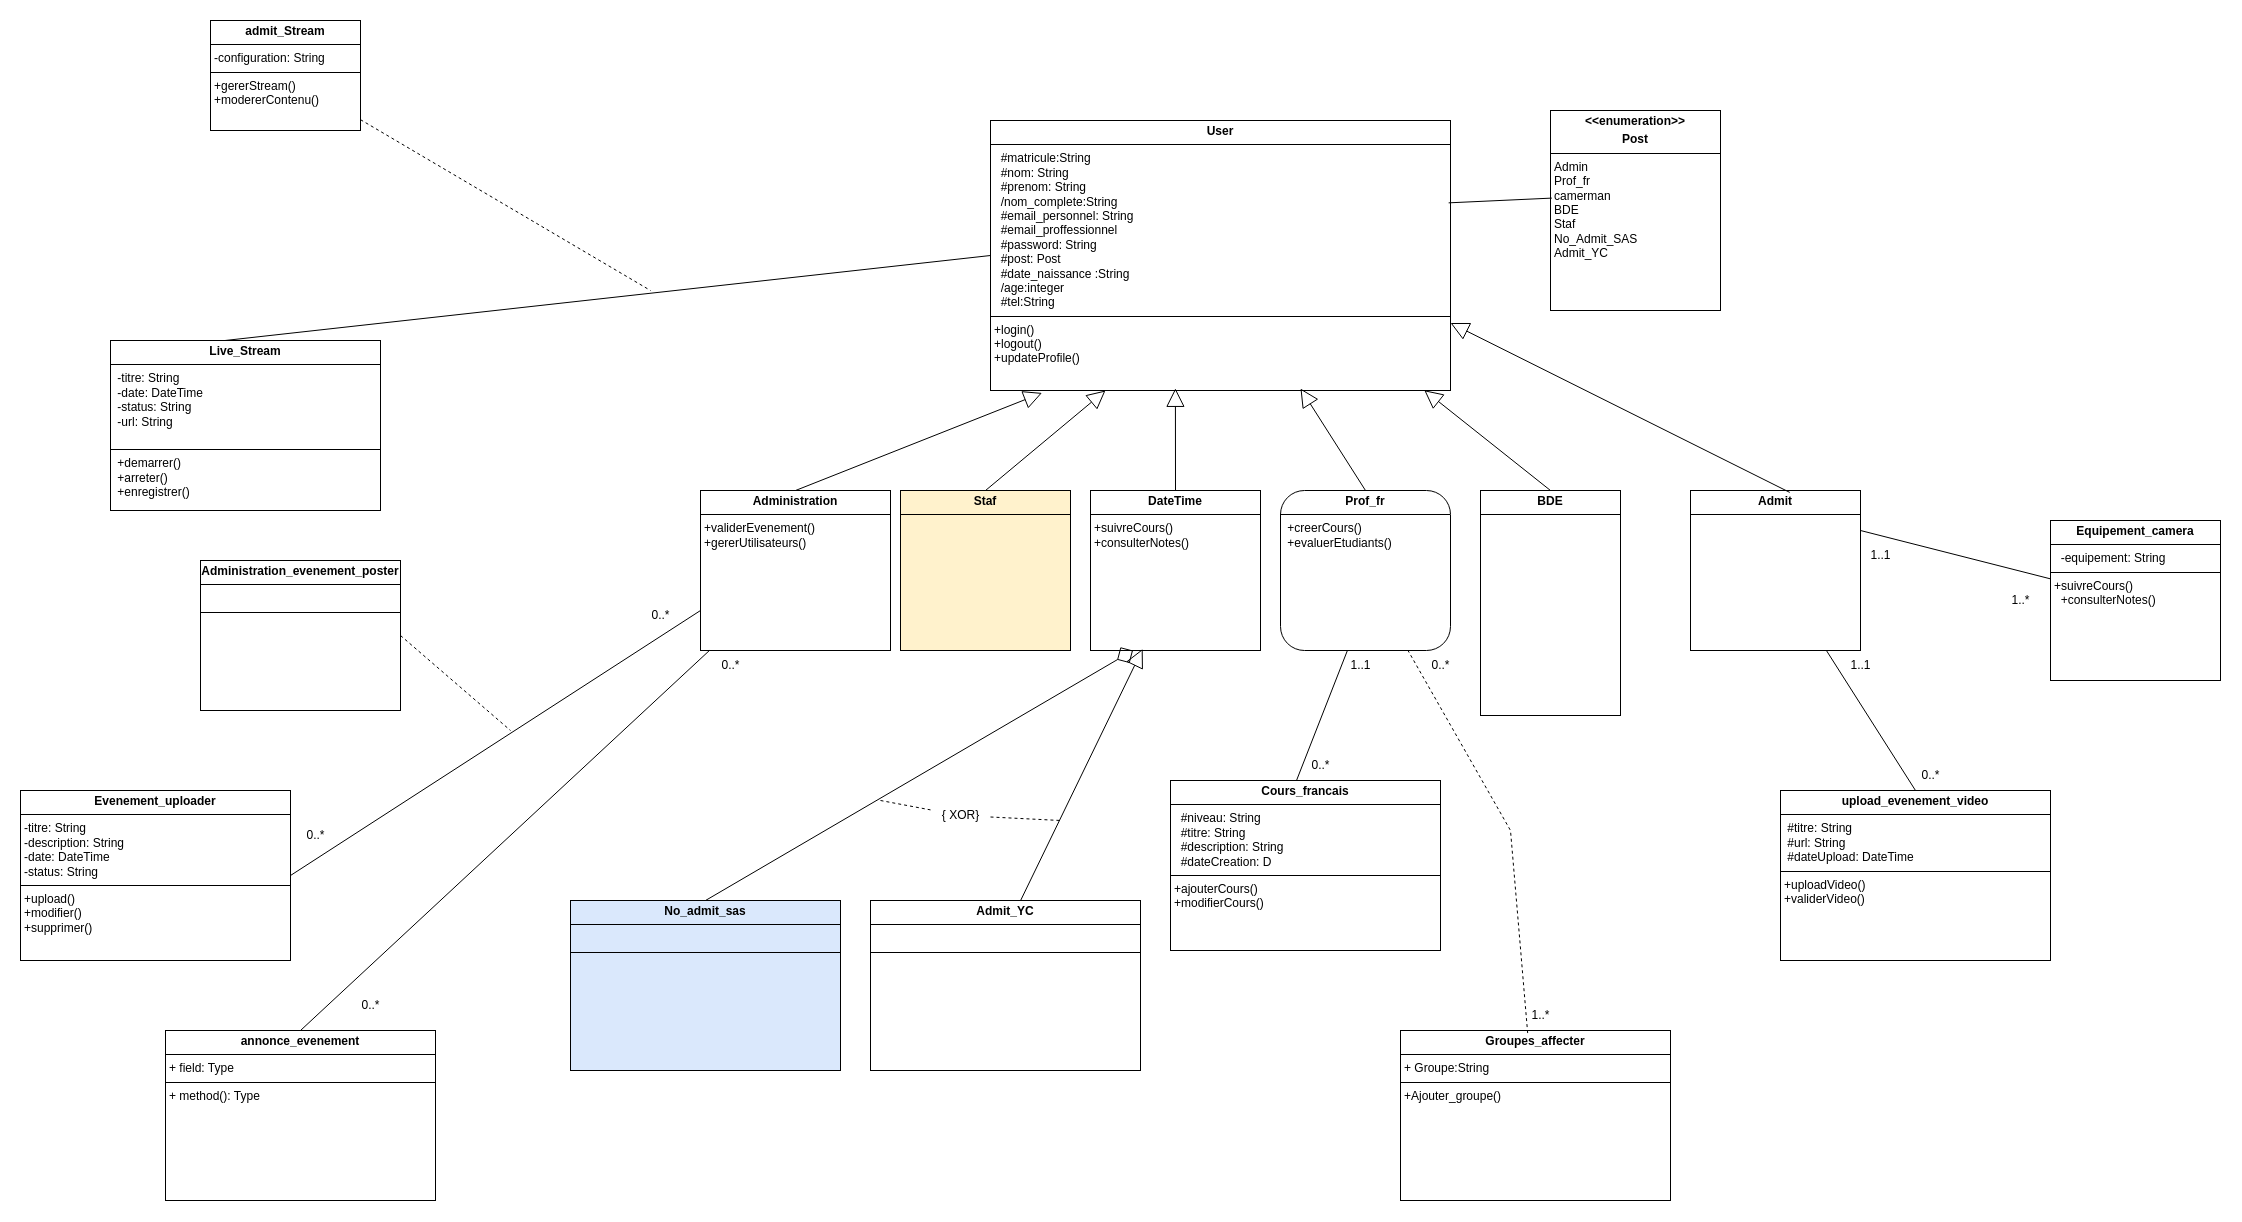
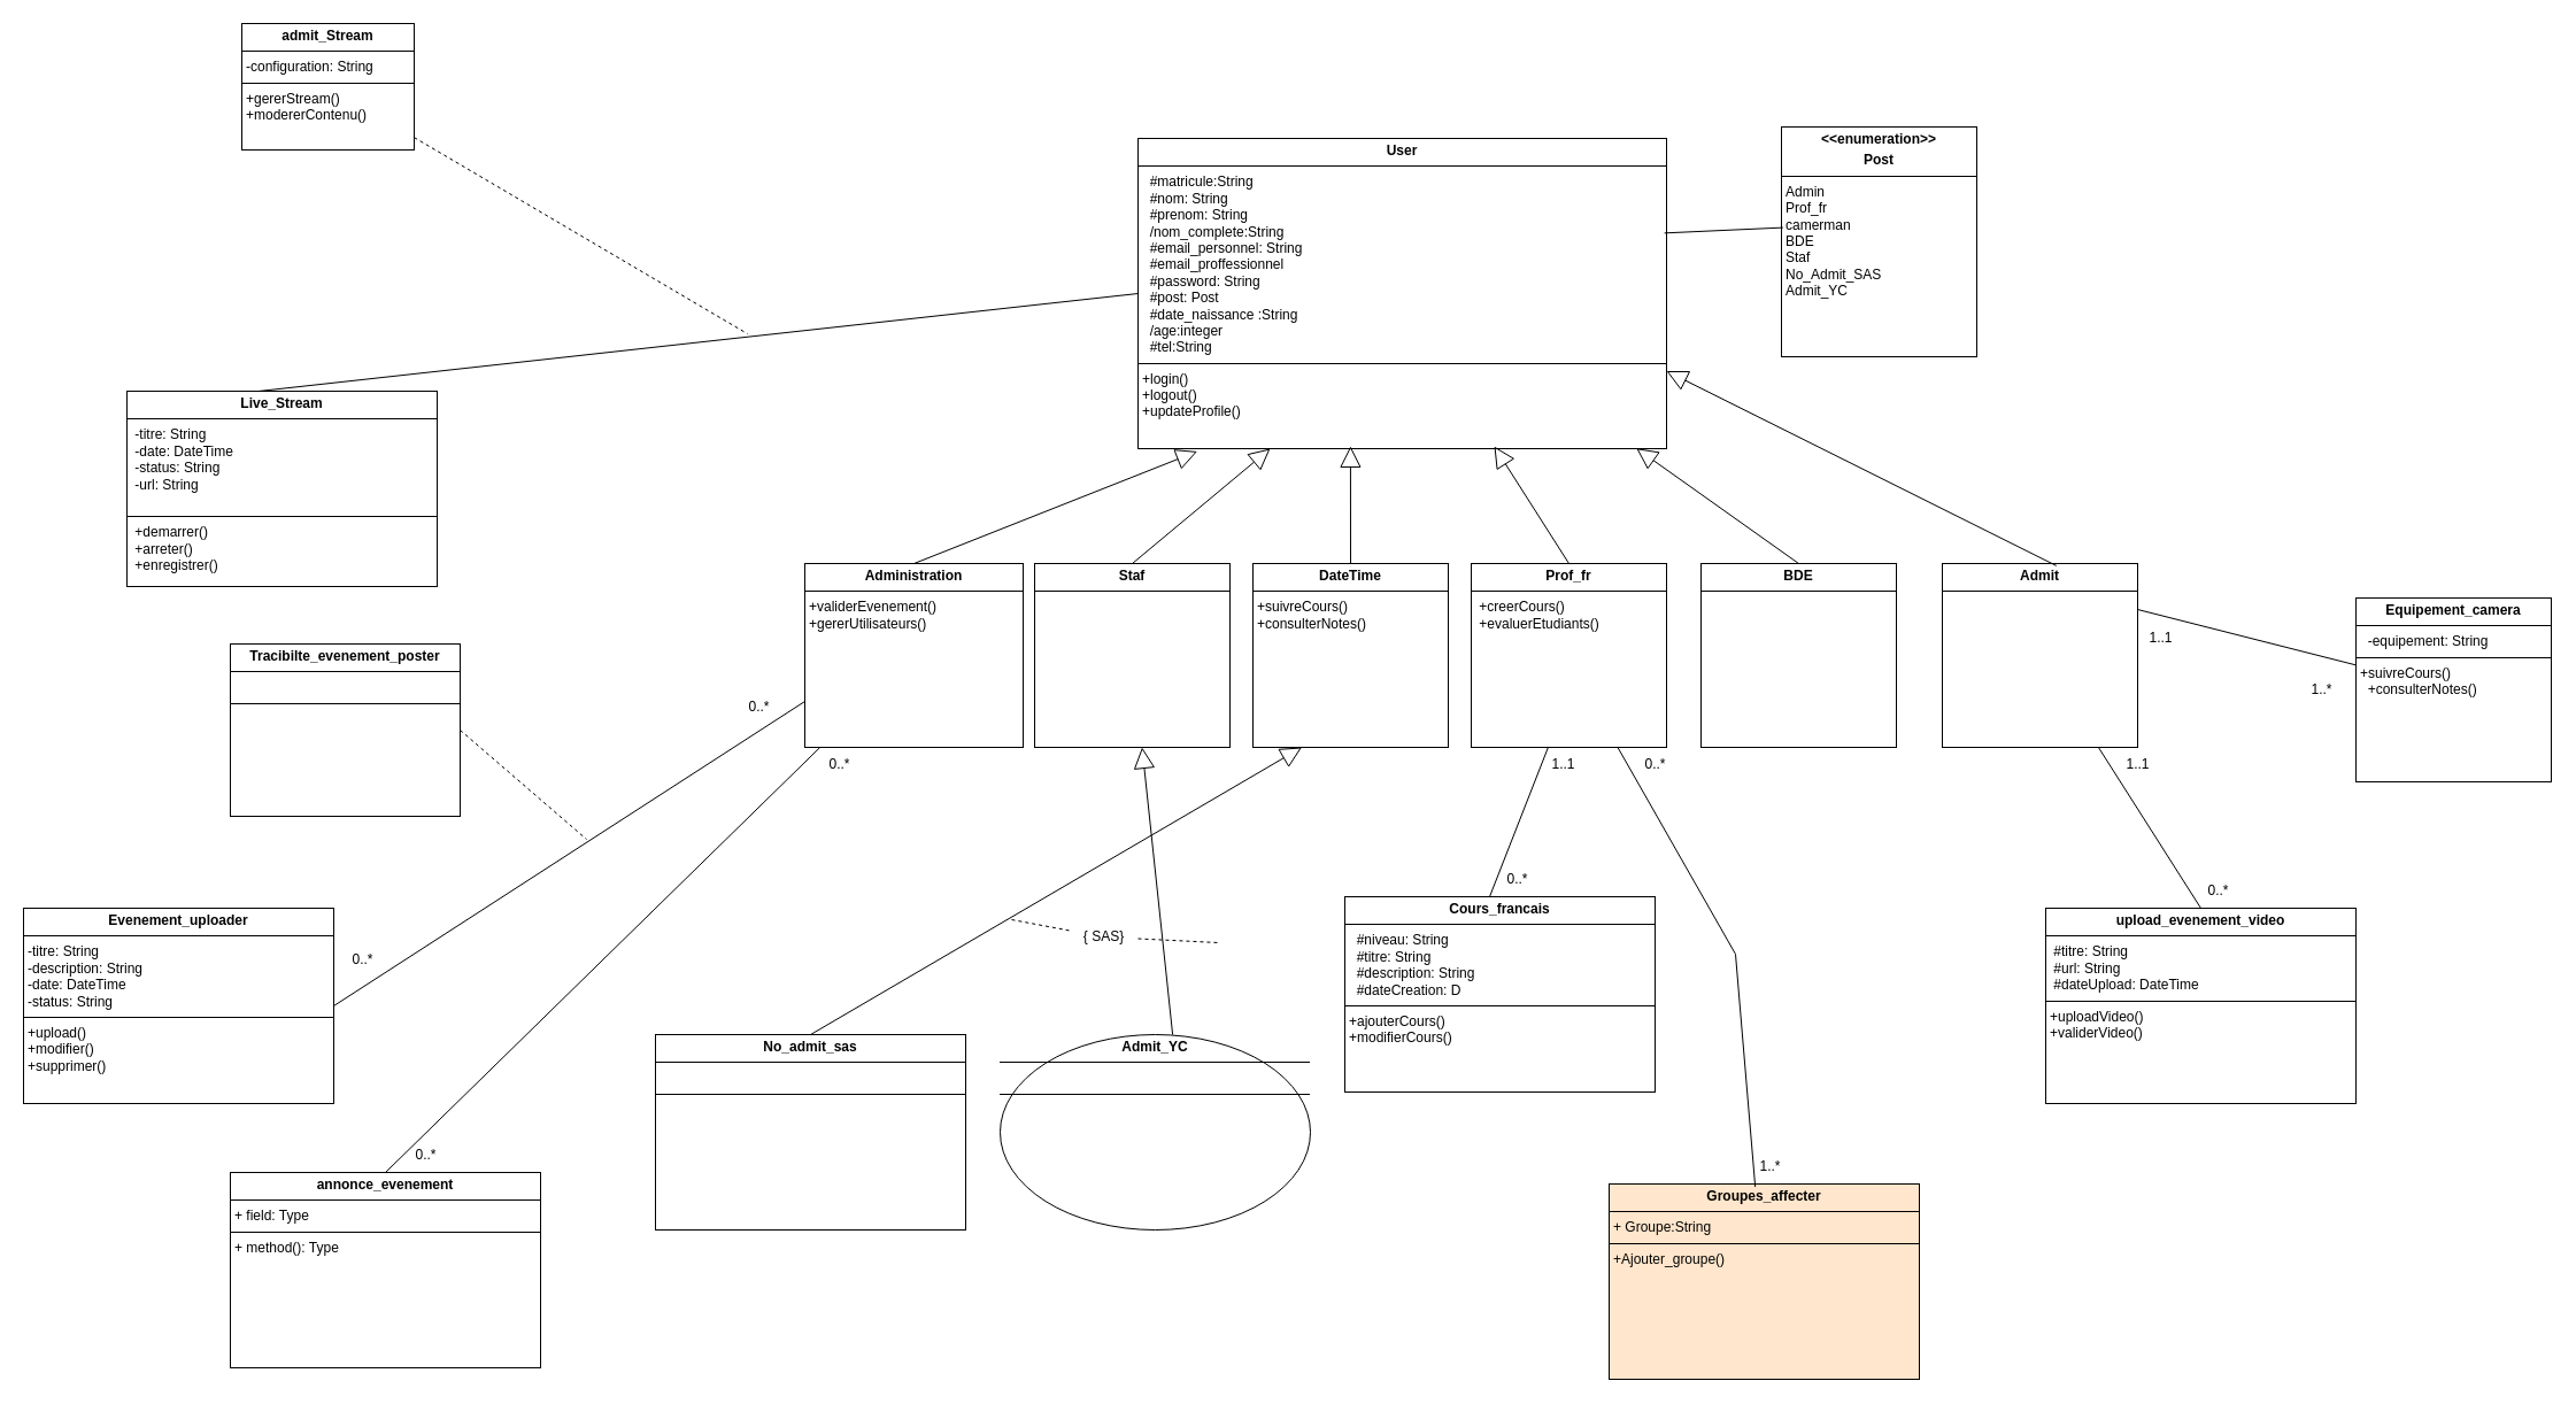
- <mxCell id="39" value="&lt;p style=&quot;margin:0px;margin-top:4px;text-align:center;&quot;&gt;&lt;b&gt;Administration_evenement_poster&lt;/b&gt;&lt;/p&gt;&lt;hr size=&quot;1&quot; style=&quot;border-style:solid;&quot;&gt;&lt;p style=&quot;margin:0px;margin-left:4px;&quot;&gt;&lt;br&gt;&lt;/p&gt;&lt;hr size=&quot;1&quot; style=&quot;border-style:solid;&quot;&gt;&lt;p style=&quot;margin:0px;margin-left:4px;&quot;&gt;&lt;br&gt;&lt;/p&gt;" style="verticalAlign=top;align=left;overflow=fill;html=1;whiteSpace=wrap;" vertex="1" parent="1"><mxGeometry x="200" y="560" width="200" height="150" as="geometry" /></mxCell>
+ <mxCell id="39" value="&lt;p style=&quot;margin:0px;margin-top:4px;text-align:center;&quot;&gt;&lt;b&gt;Tracibilte_evenement_poster&lt;/b&gt;&lt;/p&gt;&lt;hr size=&quot;1&quot; style=&quot;border-style:solid;&quot;&gt;&lt;p style=&quot;margin:0px;margin-left:4px;&quot;&gt;&lt;br&gt;&lt;/p&gt;&lt;hr size=&quot;1&quot; style=&quot;border-style:solid;&quot;&gt;&lt;p style=&quot;margin:0px;margin-left:4px;&quot;&gt;&lt;br&gt;&lt;/p&gt;" style="verticalAlign=top;align=left;overflow=fill;html=1;whiteSpace=wrap;" vertex="1" parent="1"><mxGeometry x="200" y="560" width="200" height="150" as="geometry" /></mxCell>
- <mxCell id="4" value="&lt;p style=&quot;margin:0px;margin-top:4px;text-align:center;&quot;&gt;&lt;b&gt;Staf&lt;/b&gt;&lt;/p&gt;&lt;hr size=&quot;1&quot; style=&quot;border-style:solid;&quot;&gt;&lt;p style=&quot;margin:0px;margin-left:4px;&quot;&gt;&lt;/p&gt;&lt;p style=&quot;margin:0px;margin-left:4px;&quot;&gt;&lt;br&gt;&lt;/p&gt;" style="verticalAlign=top;align=left;overflow=fill;html=1;whiteSpace=wrap;fillColor=#fff2cc;" vertex="1" parent="1"><mxGeometry x="900" y="490" width="170" height="160" as="geometry" /></mxCell>
+ <mxCell id="4" value="&lt;p style=&quot;margin:0px;margin-top:4px;text-align:center;&quot;&gt;&lt;b&gt;Staf&lt;/b&gt;&lt;/p&gt;&lt;hr size=&quot;1&quot; style=&quot;border-style:solid;&quot;&gt;&lt;p style=&quot;margin:0px;margin-left:4px;&quot;&gt;&lt;/p&gt;&lt;p style=&quot;margin:0px;margin-left:4px;&quot;&gt;&lt;br&gt;&lt;/p&gt;" style="verticalAlign=top;align=left;overflow=fill;html=1;whiteSpace=wrap;" vertex="1" parent="1"><mxGeometry x="900" y="490" width="170" height="160" as="geometry" /></mxCell>
- <mxCell id="6" value="&lt;p style=&quot;margin:0px;margin-top:4px;text-align:center;&quot;&gt;&lt;b&gt;Prof_fr&lt;/b&gt;&lt;/p&gt;&lt;hr size=&quot;1&quot; style=&quot;border-style:solid;&quot;&gt;&lt;p style=&quot;margin:0px;margin-left:4px;&quot;&gt;&lt;/p&gt;&lt;p style=&quot;margin:0px;margin-left:4px;&quot;&gt;&lt;span style=&quot;background-color: transparent; color: light-dark(rgb(0, 0, 0), rgb(255, 255, 255));&quot;&gt;&amp;nbsp;+creerCours()&lt;/span&gt;&lt;/p&gt;&lt;p style=&quot;margin:0px;margin-left:4px;&quot;&gt;&amp;nbsp;+evaluerEtudiants()&lt;/p&gt;" style="verticalAlign=top;align=left;overflow=fill;html=1;whiteSpace=wrap;rounded=1;" vertex="1" parent="1"><mxGeometry x="1280" y="490" width="170" height="160" as="geometry" /></mxCell>
+ <mxCell id="6" value="&lt;p style=&quot;margin:0px;margin-top:4px;text-align:center;&quot;&gt;&lt;b&gt;Prof_fr&lt;/b&gt;&lt;/p&gt;&lt;hr size=&quot;1&quot; style=&quot;border-style:solid;&quot;&gt;&lt;p style=&quot;margin:0px;margin-left:4px;&quot;&gt;&lt;/p&gt;&lt;p style=&quot;margin:0px;margin-left:4px;&quot;&gt;&lt;span style=&quot;background-color: transparent; color: light-dark(rgb(0, 0, 0), rgb(255, 255, 255));&quot;&gt;&amp;nbsp;+creerCours()&lt;/span&gt;&lt;/p&gt;&lt;p style=&quot;margin:0px;margin-left:4px;&quot;&gt;&amp;nbsp;+evaluerEtudiants()&lt;/p&gt;" style="verticalAlign=top;align=left;overflow=fill;html=1;whiteSpace=wrap;" vertex="1" parent="1"><mxGeometry x="1280" y="490" width="170" height="160" as="geometry" /></mxCell>
- <mxCell id="7" value="&lt;p style=&quot;margin:0px;margin-top:4px;text-align:center;&quot;&gt;&lt;b&gt;BDE&lt;/b&gt;&lt;/p&gt;&lt;hr size=&quot;1&quot; style=&quot;border-style:solid;&quot;&gt;&lt;p style=&quot;margin:0px;margin-left:4px;&quot;&gt;&lt;br&gt;&lt;/p&gt;" style="verticalAlign=top;align=left;overflow=fill;html=1;whiteSpace=wrap;" vertex="1" parent="1"><mxGeometry x="1480" y="490" width="140" height="225" as="geometry" /></mxCell>
+ <mxCell id="7" value="&lt;p style=&quot;margin:0px;margin-top:4px;text-align:center;&quot;&gt;&lt;b&gt;BDE&lt;/b&gt;&lt;/p&gt;&lt;hr size=&quot;1&quot; style=&quot;border-style:solid;&quot;&gt;&lt;p style=&quot;margin:0px;margin-left:4px;&quot;&gt;&lt;br&gt;&lt;/p&gt;" style="verticalAlign=top;align=left;overflow=fill;html=1;whiteSpace=wrap;" vertex="1" parent="1"><mxGeometry x="1480" y="490" width="170" height="160" as="geometry" /></mxCell>
- <mxCell id="28" value="" style="endArrow=diamond;endSize=16;endFill=0;html=1;rounded=0;entryX=0.25;entryY=1;entryDx=0;entryDy=0;exitX=0.5;exitY=0;exitDx=0;exitDy=0;" edge="1" parent="1" source="27" target="5"><mxGeometry width="160" relative="1" as="geometry"><mxPoint x="805" y="500" as="sourcePoint" /><mxPoint x="1052" y="402" as="targetPoint" /></mxGeometry></mxCell>
+ <mxCell id="28" value="" style="endArrow=block;endSize=16;endFill=0;html=1;rounded=0;entryX=0.25;entryY=1;entryDx=0;entryDy=0;exitX=0.5;exitY=0;exitDx=0;exitDy=0;" edge="1" parent="1" source="27" target="5"><mxGeometry width="160" relative="1" as="geometry"><mxPoint x="805" y="500" as="sourcePoint" /><mxPoint x="1052" y="402" as="targetPoint" /></mxGeometry></mxCell>
- <mxCell id="29" value="" style="endArrow=block;endSize=16;endFill=0;html=1;rounded=0;entryX=0.307;entryY=0.99;entryDx=0;entryDy=0;exitX=0.556;exitY=0;exitDx=0;exitDy=0;exitPerimeter=0;entryPerimeter=0;" edge="1" parent="1" source="10" target="5"><mxGeometry width="160" relative="1" as="geometry"><mxPoint x="715" y="910" as="sourcePoint" /><mxPoint x="1143" y="660" as="targetPoint" /></mxGeometry></mxCell>
+ <mxCell id="29" value="" style="endArrow=block;endSize=16;endFill=0;html=1;rounded=0;exitX=0.556;exitY=0;exitDx=0;exitDy=0;exitPerimeter=0;" edge="1" parent="1" source="10" target="4"><mxGeometry width="160" relative="1" as="geometry"><mxPoint x="715" y="910" as="sourcePoint" /><mxPoint x="1143" y="660" as="targetPoint" /></mxGeometry></mxCell>
- <mxCell id="47" value="{ XOR}" style="text;html=1;align=center;verticalAlign=middle;resizable=0;points=[];autosize=1;strokeColor=none;fillColor=none;" vertex="1" parent="1"><mxGeometry x="930" y="800" width="60" height="30" as="geometry" /></mxCell>
+ <mxCell id="47" value="{ SAS}" style="text;html=1;align=center;verticalAlign=middle;resizable=0;points=[];autosize=1;strokeColor=none;fillColor=none;" vertex="1" parent="1"><mxGeometry x="930" y="800" width="60" height="30" as="geometry" /></mxCell>
- <mxCell id="51" value="" style="endArrow=none;html=1;rounded=0;exitX=0.471;exitY=0.015;exitDx=0;exitDy=0;exitPerimeter=0;entryX=0.75;entryY=1;entryDx=0;entryDy=0;dashed=1;" edge="1" parent="1" source="50" target="6"><mxGeometry width="50" height="50" relative="1" as="geometry"><mxPoint x="1330" y="910" as="sourcePoint" /><mxPoint x="1380" y="860" as="targetPoint" /><Array as="points"><mxPoint x="1510" y="830" /></Array></mxGeometry></mxCell>
+ <mxCell id="51" value="" style="endArrow=none;html=1;rounded=0;exitX=0.471;exitY=0.015;exitDx=0;exitDy=0;exitPerimeter=0;entryX=0.75;entryY=1;entryDx=0;entryDy=0;" edge="1" parent="1" source="50" target="6"><mxGeometry width="50" height="50" relative="1" as="geometry"><mxPoint x="1330" y="910" as="sourcePoint" /><mxPoint x="1380" y="860" as="targetPoint" /><Array as="points"><mxPoint x="1510" y="830" /></Array></mxGeometry></mxCell>
- <mxCell id="27" value="&lt;p style=&quot;margin:0px;margin-top:4px;text-align:center;&quot;&gt;&lt;b&gt;No_admit_sas&lt;/b&gt;&lt;/p&gt;&lt;hr size=&quot;1&quot; style=&quot;border-style:solid;&quot;&gt;&lt;p style=&quot;margin:0px;margin-left:4px;&quot;&gt;&lt;br&gt;&lt;/p&gt;&lt;hr size=&quot;1&quot; style=&quot;border-style:solid;&quot;&gt;&lt;p style=&quot;margin:0px;margin-left:4px;&quot;&gt;&lt;br&gt;&lt;/p&gt;" style="verticalAlign=top;align=left;overflow=fill;html=1;whiteSpace=wrap;fillColor=#dae8fc;" vertex="1" parent="1"><mxGeometry x="570" y="900" width="270" height="170" as="geometry" /></mxCell>
+ <mxCell id="27" value="&lt;p style=&quot;margin:0px;margin-top:4px;text-align:center;&quot;&gt;&lt;b&gt;No_admit_sas&lt;/b&gt;&lt;/p&gt;&lt;hr size=&quot;1&quot; style=&quot;border-style:solid;&quot;&gt;&lt;p style=&quot;margin:0px;margin-left:4px;&quot;&gt;&lt;br&gt;&lt;/p&gt;&lt;hr size=&quot;1&quot; style=&quot;border-style:solid;&quot;&gt;&lt;p style=&quot;margin:0px;margin-left:4px;&quot;&gt;&lt;br&gt;&lt;/p&gt;" style="verticalAlign=top;align=left;overflow=fill;html=1;whiteSpace=wrap;" vertex="1" parent="1"><mxGeometry x="570" y="900" width="270" height="170" as="geometry" /></mxCell>
- <mxCell id="10" value="&lt;p style=&quot;margin:0px;margin-top:4px;text-align:center;&quot;&gt;&lt;b&gt;Admit_YC&lt;/b&gt;&lt;/p&gt;&lt;hr size=&quot;1&quot; style=&quot;border-style:solid;&quot;&gt;&lt;p style=&quot;margin:0px;margin-left:4px;&quot;&gt;&lt;br&gt;&lt;/p&gt;&lt;hr size=&quot;1&quot; style=&quot;border-style:solid;&quot;&gt;&lt;p style=&quot;margin:0px;margin-left:4px;&quot;&gt;&lt;br&gt;&lt;/p&gt;" style="verticalAlign=top;align=left;overflow=fill;html=1;whiteSpace=wrap;" vertex="1" parent="1"><mxGeometry x="870" y="900" width="270" height="170" as="geometry" /></mxCell>
+ <mxCell id="10" value="&lt;p style=&quot;margin:0px;margin-top:4px;text-align:center;&quot;&gt;&lt;b&gt;Admit_YC&lt;/b&gt;&lt;/p&gt;&lt;hr size=&quot;1&quot; style=&quot;border-style:solid;&quot;&gt;&lt;p style=&quot;margin:0px;margin-left:4px;&quot;&gt;&lt;br&gt;&lt;/p&gt;&lt;hr size=&quot;1&quot; style=&quot;border-style:solid;&quot;&gt;&lt;p style=&quot;margin:0px;margin-left:4px;&quot;&gt;&lt;br&gt;&lt;/p&gt;" style="ellipse;verticalAlign=top;align=left;overflow=fill;html=1;whiteSpace=wrap;" vertex="1" parent="1"><mxGeometry x="870" y="900" width="270" height="170" as="geometry" /></mxCell>
- <mxCell id="12" value="&lt;p style=&quot;margin:0px;margin-top:4px;text-align:center;&quot;&gt;&lt;b&gt;annonce_evenement&lt;/b&gt;&lt;/p&gt;&lt;hr size=&quot;1&quot; style=&quot;border-style:solid;&quot;&gt;&lt;p style=&quot;margin:0px;margin-left:4px;&quot;&gt;+ field: Type&lt;/p&gt;&lt;hr size=&quot;1&quot; style=&quot;border-style:solid;&quot;&gt;&lt;p style=&quot;margin:0px;margin-left:4px;&quot;&gt;+ method(): Type&lt;/p&gt;" style="verticalAlign=top;align=left;overflow=fill;html=1;whiteSpace=wrap;" vertex="1" parent="1"><mxGeometry x="165" y="1030" width="270" height="170" as="geometry" /></mxCell>
+ <mxCell id="12" value="&lt;p style=&quot;margin:0px;margin-top:4px;text-align:center;&quot;&gt;&lt;b&gt;annonce_evenement&lt;/b&gt;&lt;/p&gt;&lt;hr size=&quot;1&quot; style=&quot;border-style:solid;&quot;&gt;&lt;p style=&quot;margin:0px;margin-left:4px;&quot;&gt;+ field: Type&lt;/p&gt;&lt;hr size=&quot;1&quot; style=&quot;border-style:solid;&quot;&gt;&lt;p style=&quot;margin:0px;margin-left:4px;&quot;&gt;+ method(): Type&lt;/p&gt;" style="verticalAlign=top;align=left;overflow=fill;html=1;whiteSpace=wrap;" vertex="1" parent="1"><mxGeometry x="200" y="1020" width="270" height="170" as="geometry" /></mxCell>
- <mxCell id="50" value="&lt;p style=&quot;margin:0px;margin-top:4px;text-align:center;&quot;&gt;&lt;b&gt;Groupes_affecter&lt;/b&gt;&lt;/p&gt;&lt;hr size=&quot;1&quot; style=&quot;border-style:solid;&quot;&gt;&lt;p style=&quot;margin:0px;margin-left:4px;&quot;&gt;+ Groupe:String&lt;/p&gt;&lt;hr size=&quot;1&quot; style=&quot;border-style:solid;&quot;&gt;&lt;p style=&quot;margin:0px;margin-left:4px;&quot;&gt;+Ajouter_groupe()&lt;/p&gt;" style="verticalAlign=top;align=left;overflow=fill;html=1;whiteSpace=wrap;" vertex="1" parent="1"><mxGeometry x="1400" y="1030" width="270" height="170" as="geometry" /></mxCell>
+ <mxCell id="50" value="&lt;p style=&quot;margin:0px;margin-top:4px;text-align:center;&quot;&gt;&lt;b&gt;Groupes_affecter&lt;/b&gt;&lt;/p&gt;&lt;hr size=&quot;1&quot; style=&quot;border-style:solid;&quot;&gt;&lt;p style=&quot;margin:0px;margin-left:4px;&quot;&gt;+ Groupe:String&lt;/p&gt;&lt;hr size=&quot;1&quot; style=&quot;border-style:solid;&quot;&gt;&lt;p style=&quot;margin:0px;margin-left:4px;&quot;&gt;+Ajouter_groupe()&lt;/p&gt;" style="verticalAlign=top;align=left;overflow=fill;html=1;whiteSpace=wrap;fillColor=#ffe6cc;" vertex="1" parent="1"><mxGeometry x="1400" y="1030" width="270" height="170" as="geometry" /></mxCell>
